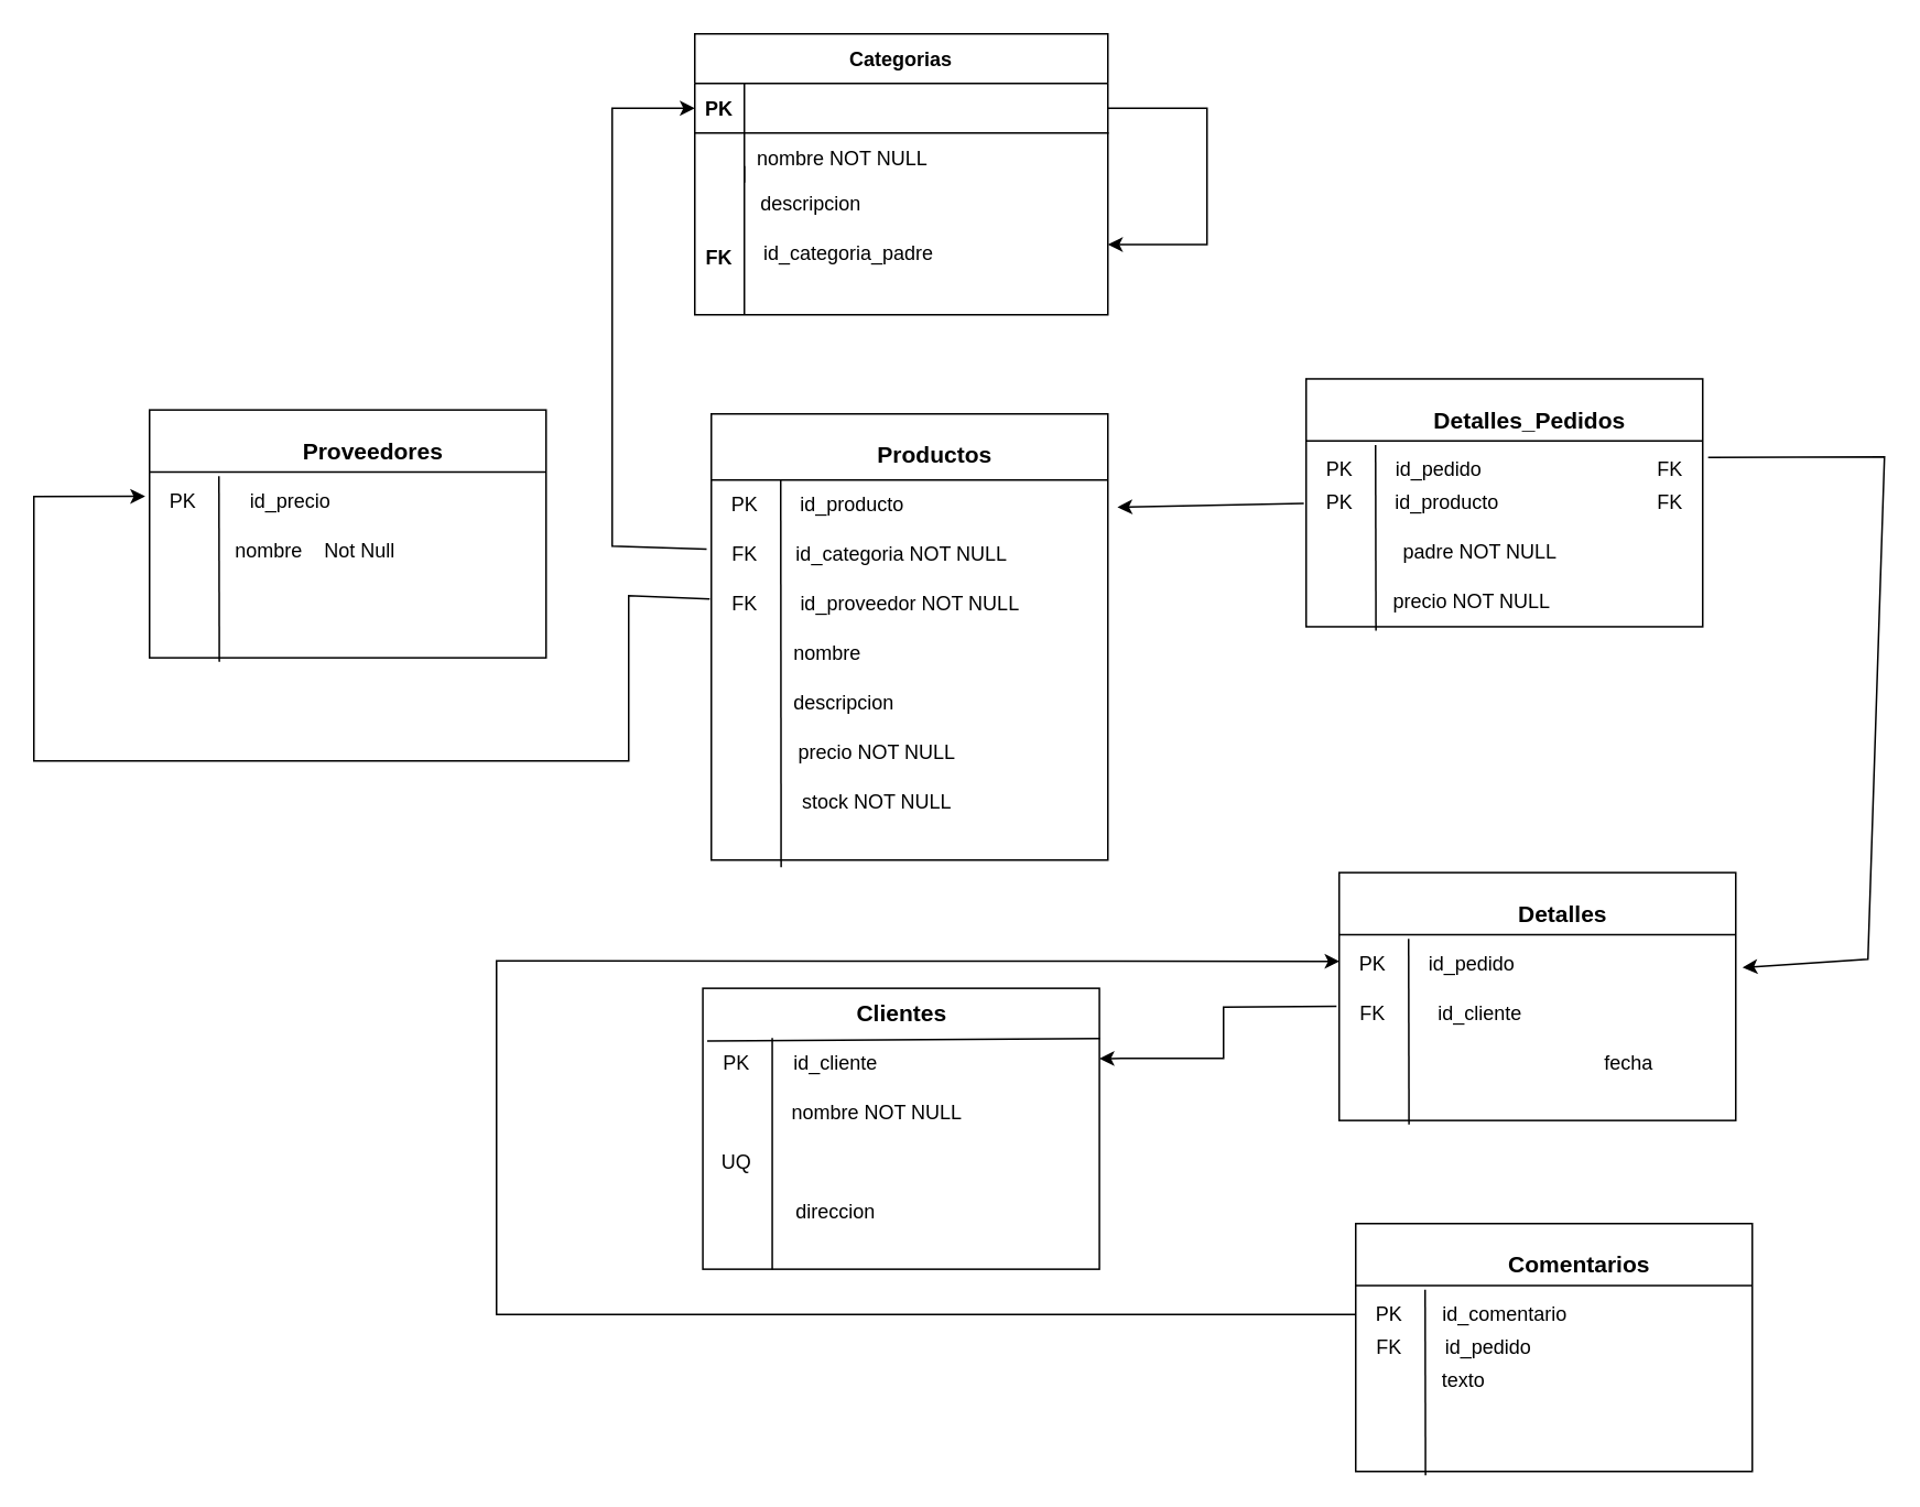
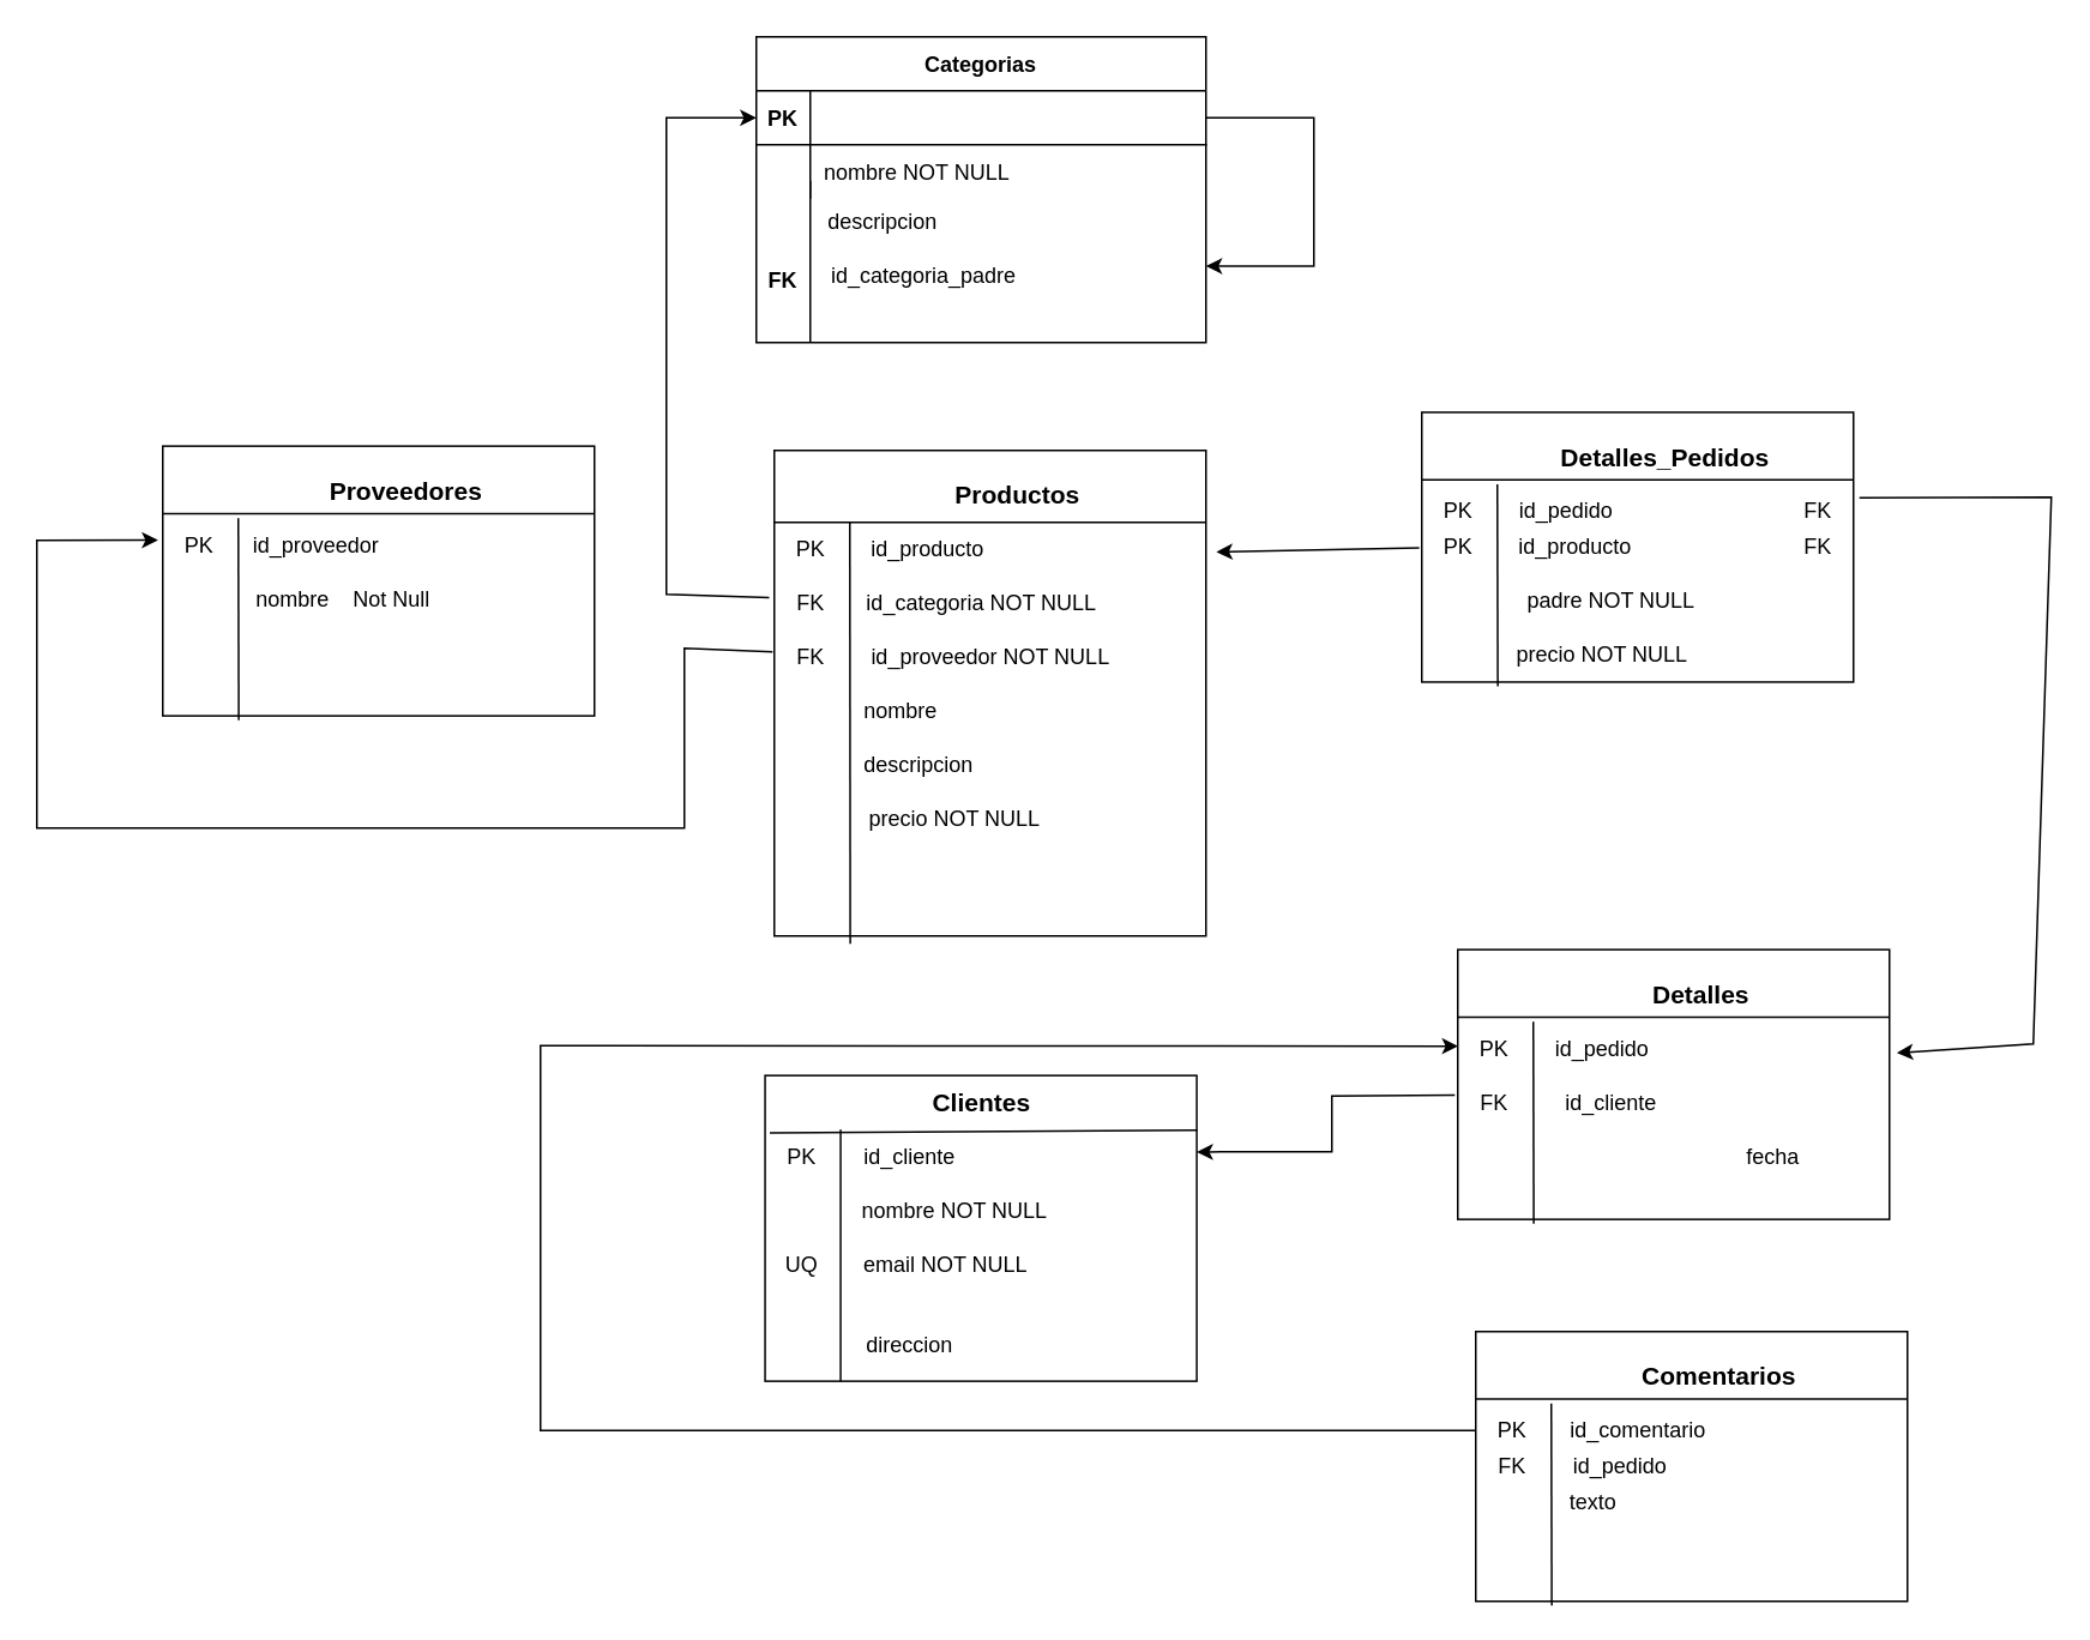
- <mxCell id="36" value="id_precio" style="text;html=1;align=center;verticalAlign=middle;resizable=0;points=[];autosize=1;strokeColor=none;fillColor=none;" parent="1" vertex="1"><mxGeometry x="130" y="287.6" width="90" height="30" as="geometry" /></mxCell>
+ <mxCell id="36" value="id_proveedor" style="text;html=1;align=center;verticalAlign=middle;resizable=0;points=[];autosize=1;strokeColor=none;fillColor=none;" parent="1" vertex="1"><mxGeometry x="130" y="287.6" width="90" height="30" as="geometry" /></mxCell>
- <mxCell id="51" value="stock NOT NULL" style="text;html=1;align=center;verticalAlign=middle;resizable=0;points=[];autosize=1;strokeColor=none;fillColor=none;" parent="1" vertex="1"><mxGeometry x="475" y="470" width="110" height="30" as="geometry" /></mxCell>
+ <mxCell id="41" value="email NOT NULL" style="text;html=1;align=center;verticalAlign=middle;resizable=0;points=[];autosize=1;strokeColor=none;fillColor=none;" parent="1" vertex="1"><mxGeometry x="469.88" y="687.6" width="110" height="30" as="geometry" /></mxCell>
- <mxCell id="43" value="direccion" style="text;html=1;align=center;verticalAlign=middle;resizable=0;points=[];autosize=1;strokeColor=none;fillColor=none;" parent="1" vertex="1"><mxGeometry x="469.88" y="717.6" width="70" height="30" as="geometry" /></mxCell>
+ <mxCell id="43" value="direccion" style="text;html=1;align=center;verticalAlign=middle;resizable=0;points=[];autosize=1;strokeColor=none;fillColor=none;" parent="1" vertex="1"><mxGeometry x="469.88" y="732.6" width="70" height="30" as="geometry" /></mxCell>
